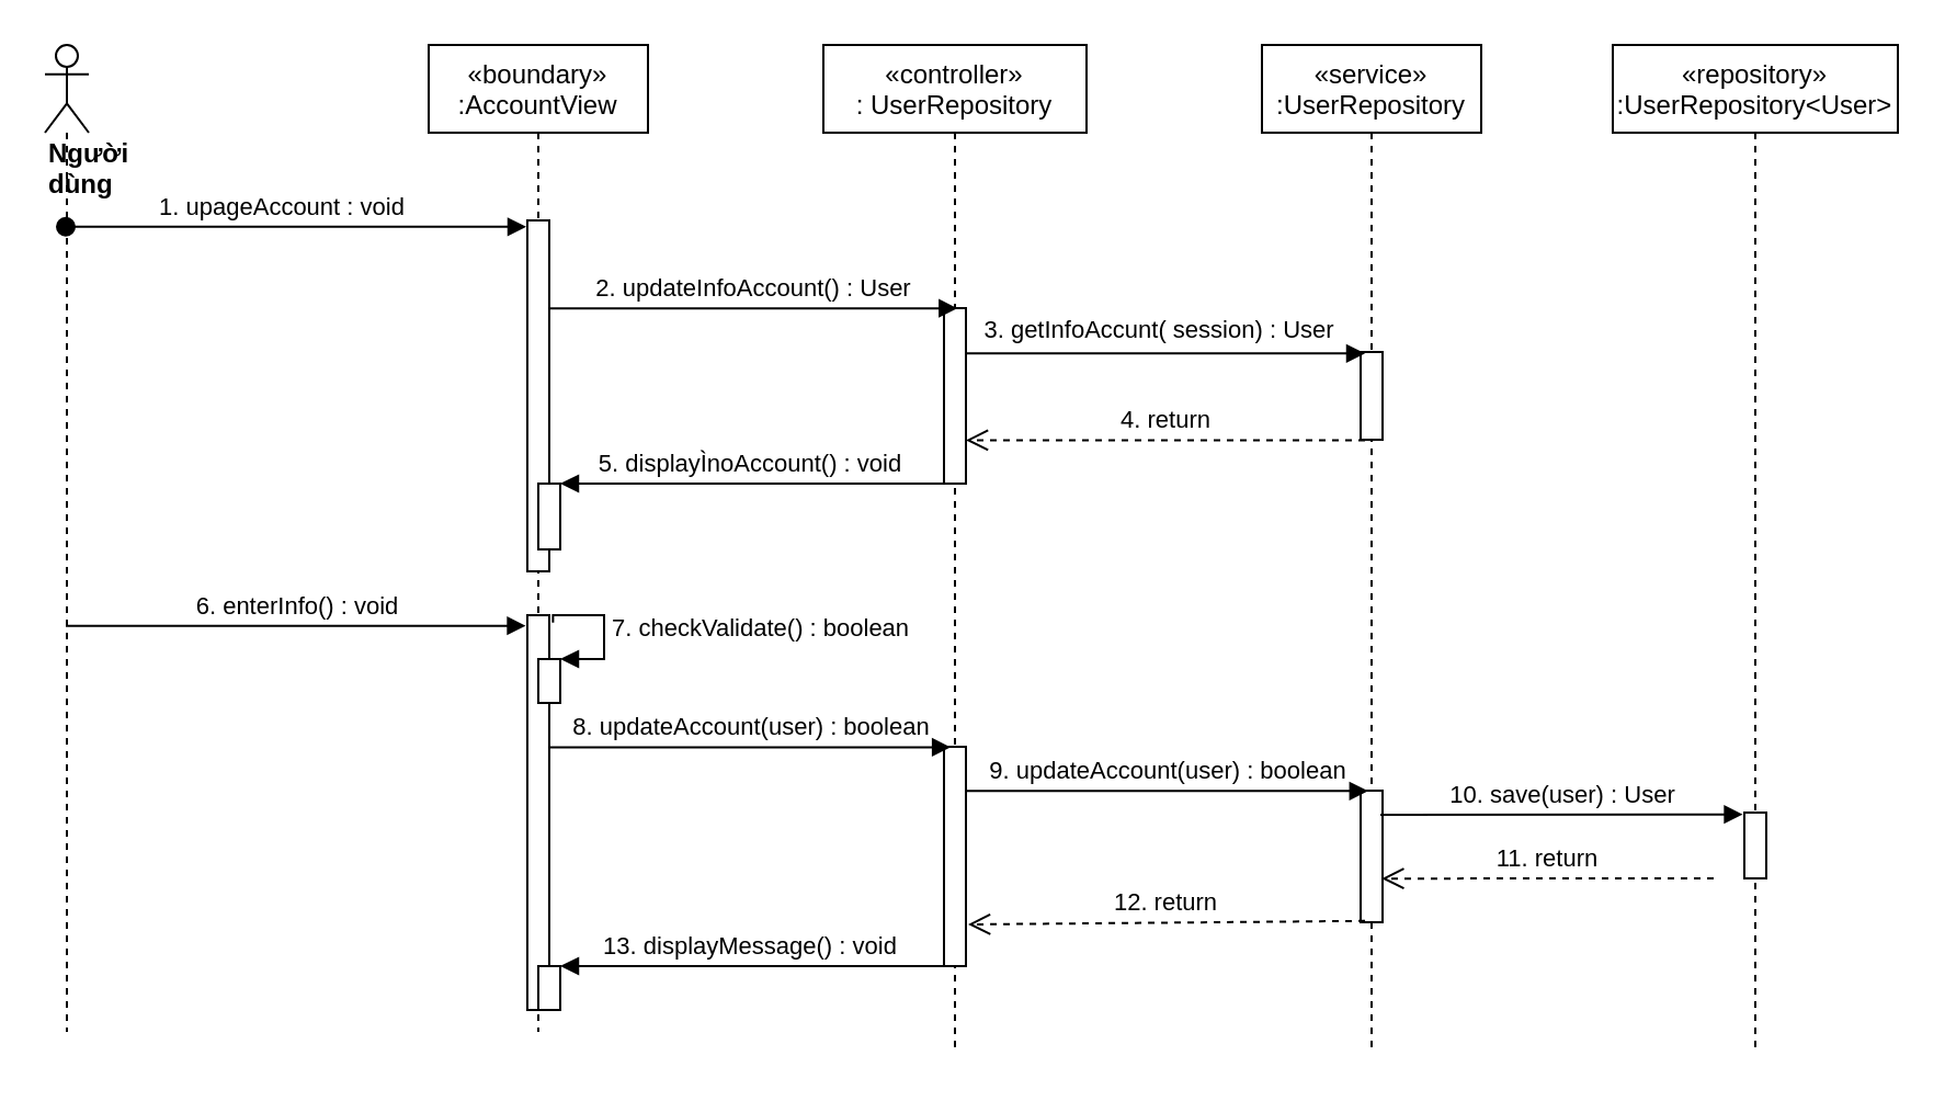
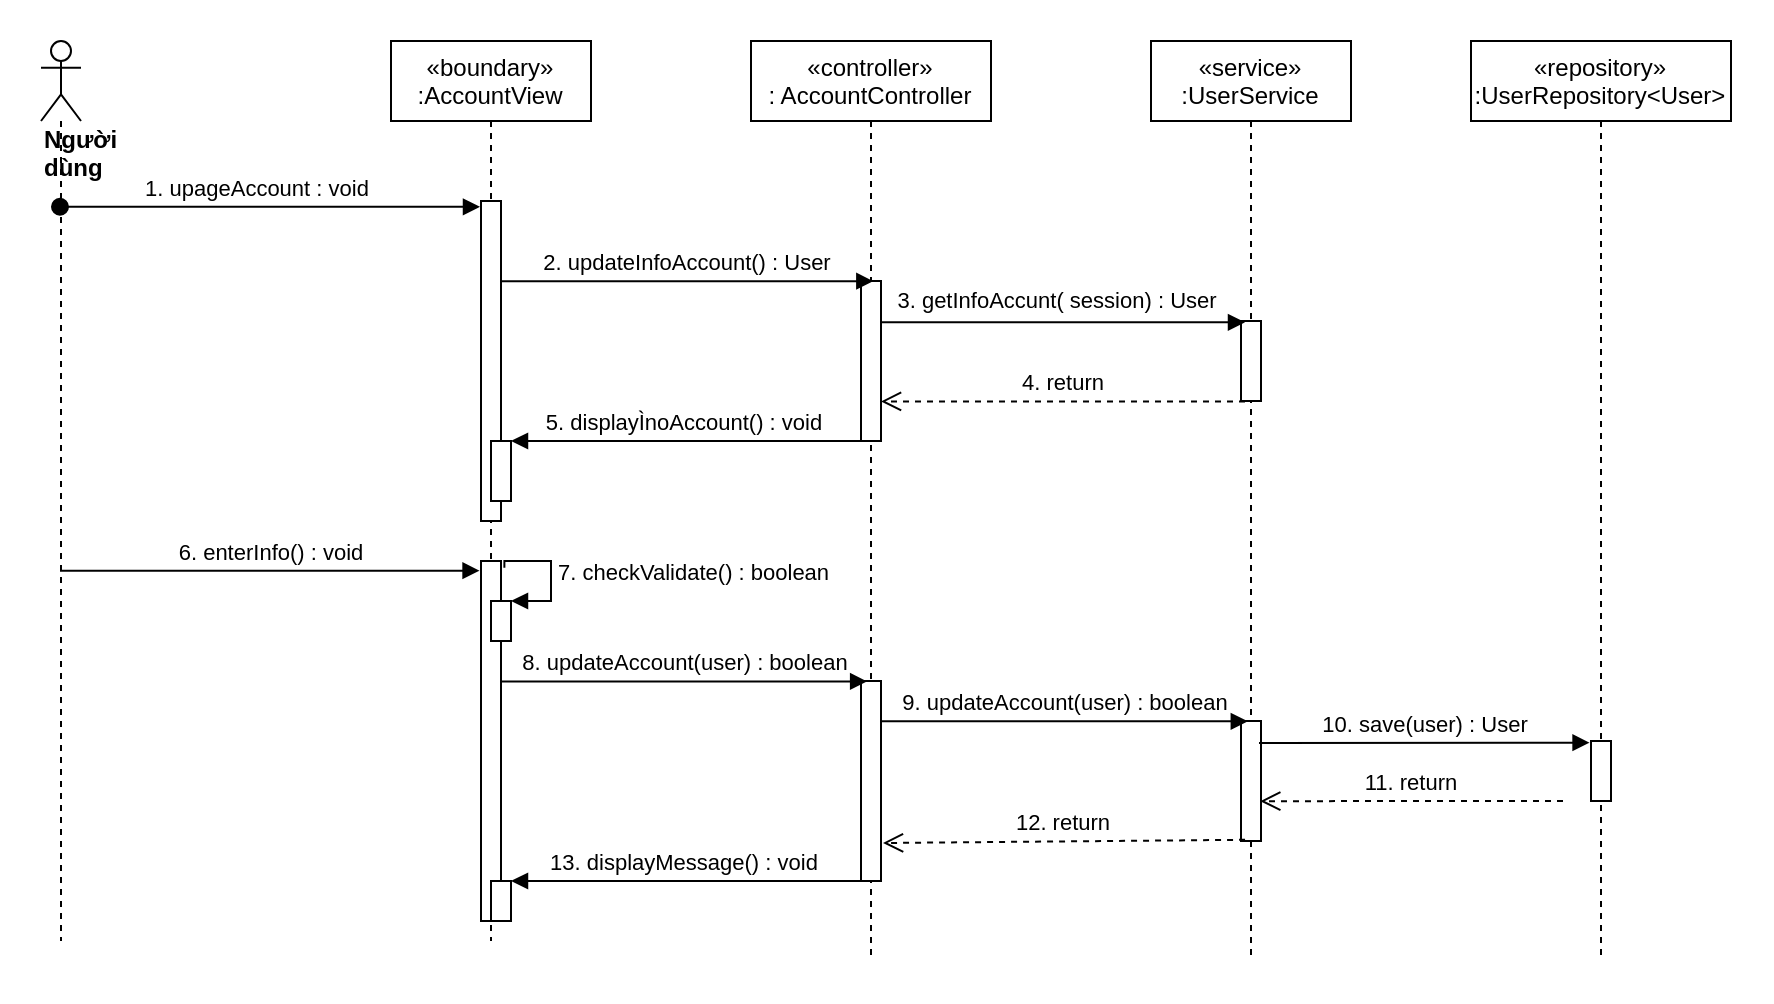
- <mxCell id="5" value="«controller»&#10;: UserRepository" style="shape=umlLifeline;perimeter=lifelinePerimeter;container=1;collapsible=0;recursiveResize=0;rounded=0;shadow=0;strokeWidth=1;" parent="1" vertex="1"><mxGeometry x="375" y="20" width="120" height="460" as="geometry" /></mxCell>
+ <mxCell id="5" value="«controller»&#10;: AccountController" style="shape=umlLifeline;perimeter=lifelinePerimeter;container=1;collapsible=0;recursiveResize=0;rounded=0;shadow=0;strokeWidth=1;" parent="1" vertex="1"><mxGeometry x="375" y="20" width="120" height="460" as="geometry" /></mxCell>
- <mxCell id="10" value="«service»&#10;:UserRepository" style="shape=umlLifeline;perimeter=lifelinePerimeter;container=1;collapsible=0;recursiveResize=0;rounded=0;shadow=0;strokeWidth=1;" parent="1" vertex="1"><mxGeometry x="575" y="20" width="100" height="460" as="geometry" /></mxCell>
+ <mxCell id="10" value="«service»&#10;:UserService" style="shape=umlLifeline;perimeter=lifelinePerimeter;container=1;collapsible=0;recursiveResize=0;rounded=0;shadow=0;strokeWidth=1;" parent="1" vertex="1"><mxGeometry x="575" y="20" width="100" height="460" as="geometry" /></mxCell>
